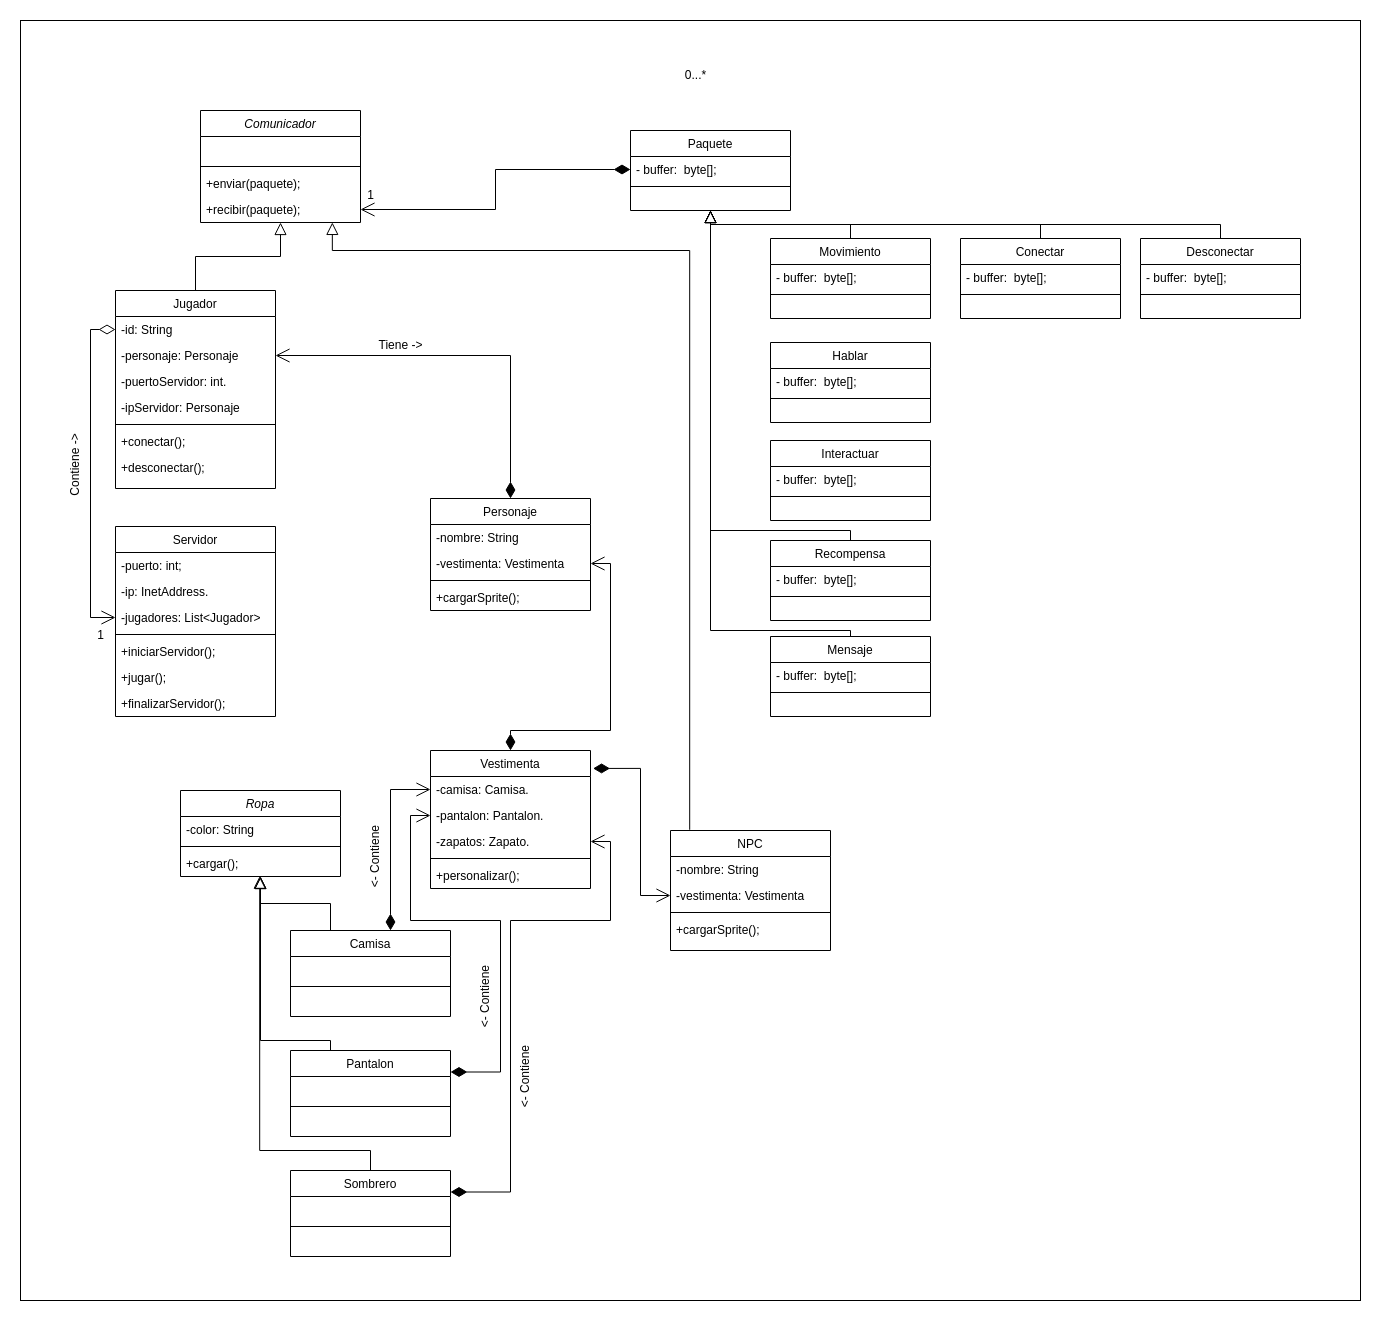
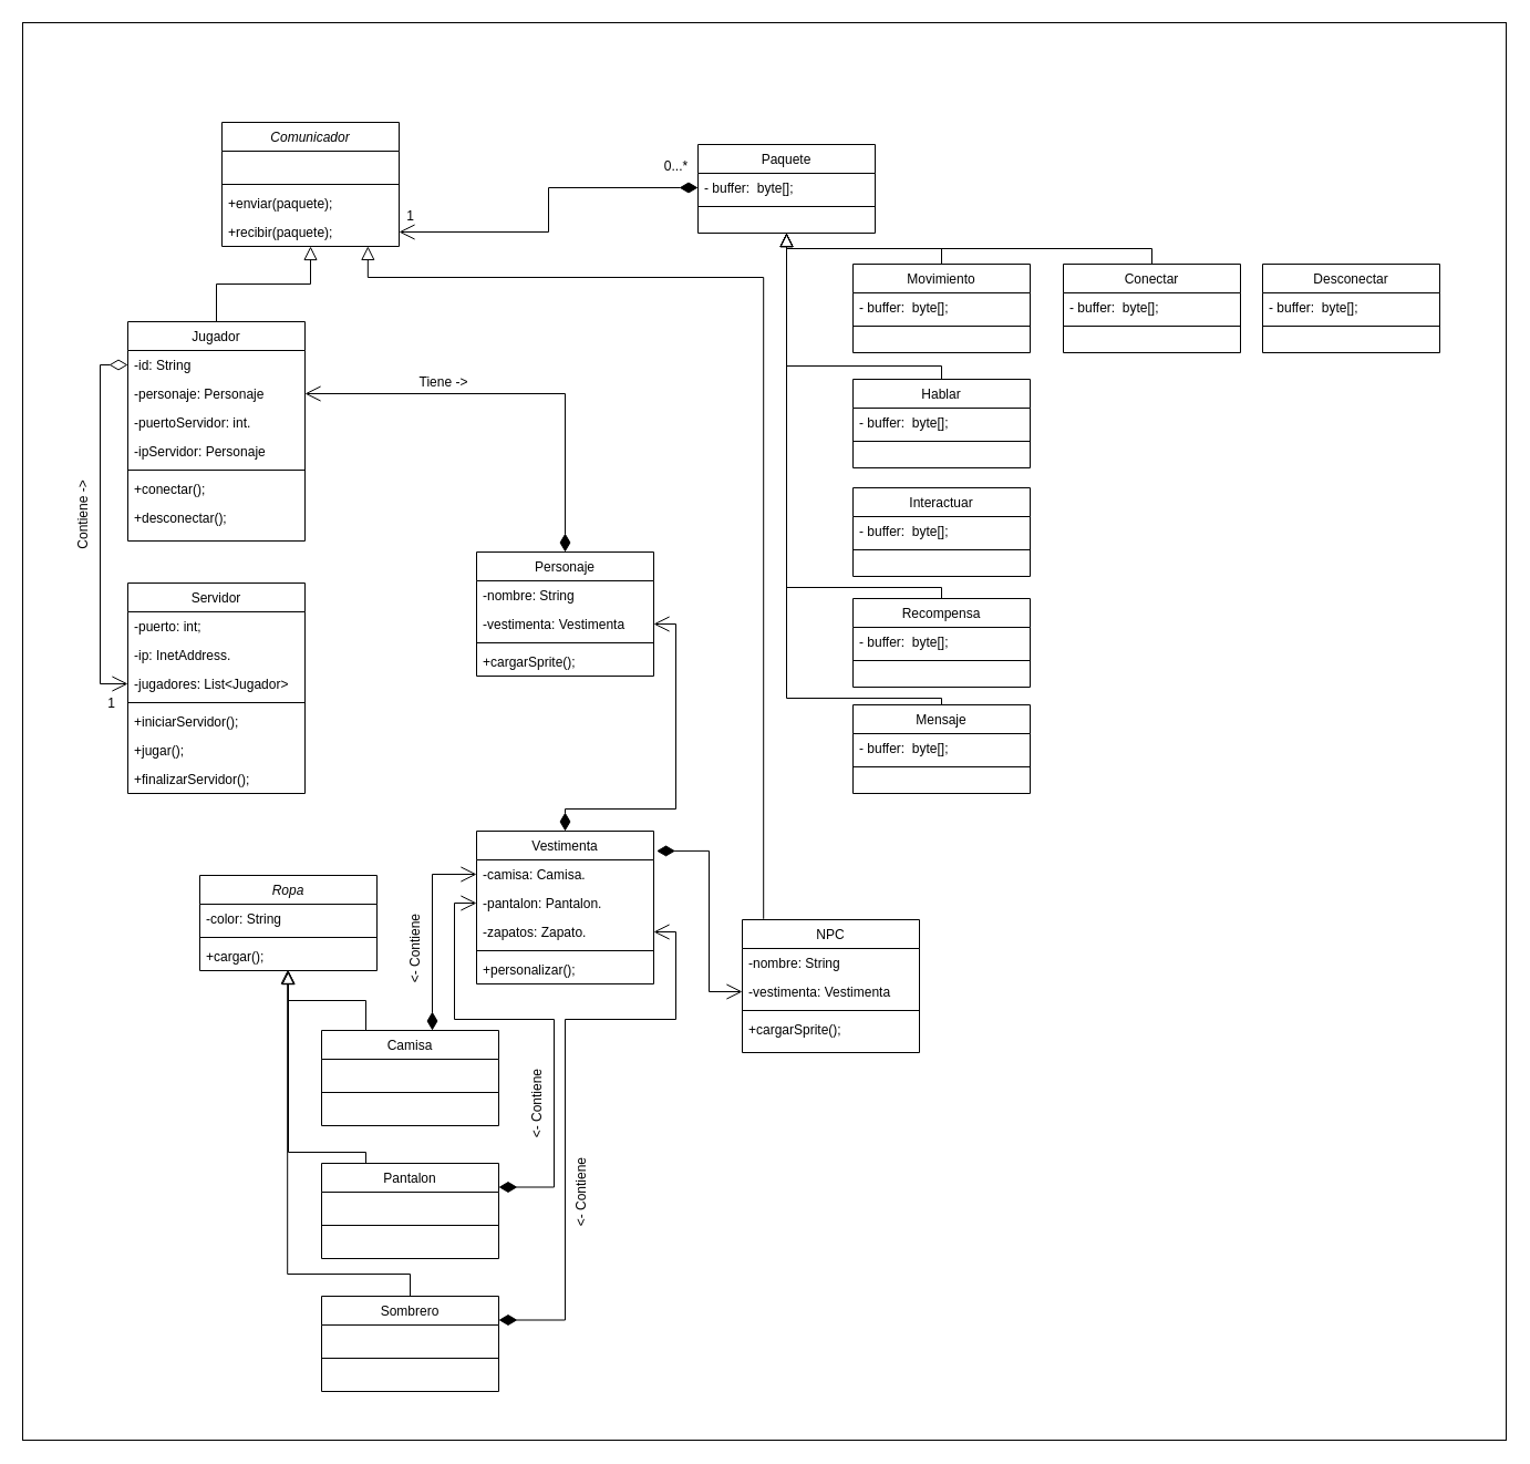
- <mxCell id="99" value="0...*" style="text;html=1;align=center;verticalAlign=middle;resizable=0;points=[];autosize=1;strokeColor=none;fillColor=none;" parent="1" vertex="1"><mxGeometry x="675" y="60" width="40" height="30" as="geometry" /></mxCell>
+ <mxCell id="99" value="0...*" style="text;html=1;align=center;verticalAlign=middle;resizable=0;points=[];autosize=1;strokeColor=none;fillColor=none;" parent="1" vertex="1"><mxGeometry x="590" y="135" width="40" height="30" as="geometry" /></mxCell>
- <mxCell id="90" value="" style="endArrow=block;endSize=10;endFill=0;shadow=0;strokeWidth=1;rounded=0;edgeStyle=elbowEdgeStyle;elbow=vertical;entryX=0.5;entryY=1;entryDx=0;entryDy=0;exitX=0.5;exitY=0;exitDx=0;exitDy=0;" parent="1" source="86" target="24" edge="1"><mxGeometry width="160" relative="1" as="geometry"><mxPoint x="870" y="258" as="sourcePoint" /><mxPoint x="730" y="230" as="targetPoint" /></mxGeometry></mxCell>
+ <mxCell id="83" value="" style="endArrow=block;endSize=10;endFill=0;shadow=0;strokeWidth=1;rounded=0;edgeStyle=elbowEdgeStyle;elbow=vertical;entryX=0.5;entryY=1;entryDx=0;entryDy=0;exitX=0.5;exitY=0;exitDx=0;exitDy=0;" parent="1" source="67" target="24" edge="1"><mxGeometry width="160" relative="1" as="geometry"><mxPoint x="650" y="320" as="sourcePoint" /><mxPoint x="560" y="230" as="targetPoint" /><Array as="points"><mxPoint x="780" y="330" /></Array></mxGeometry></mxCell>
